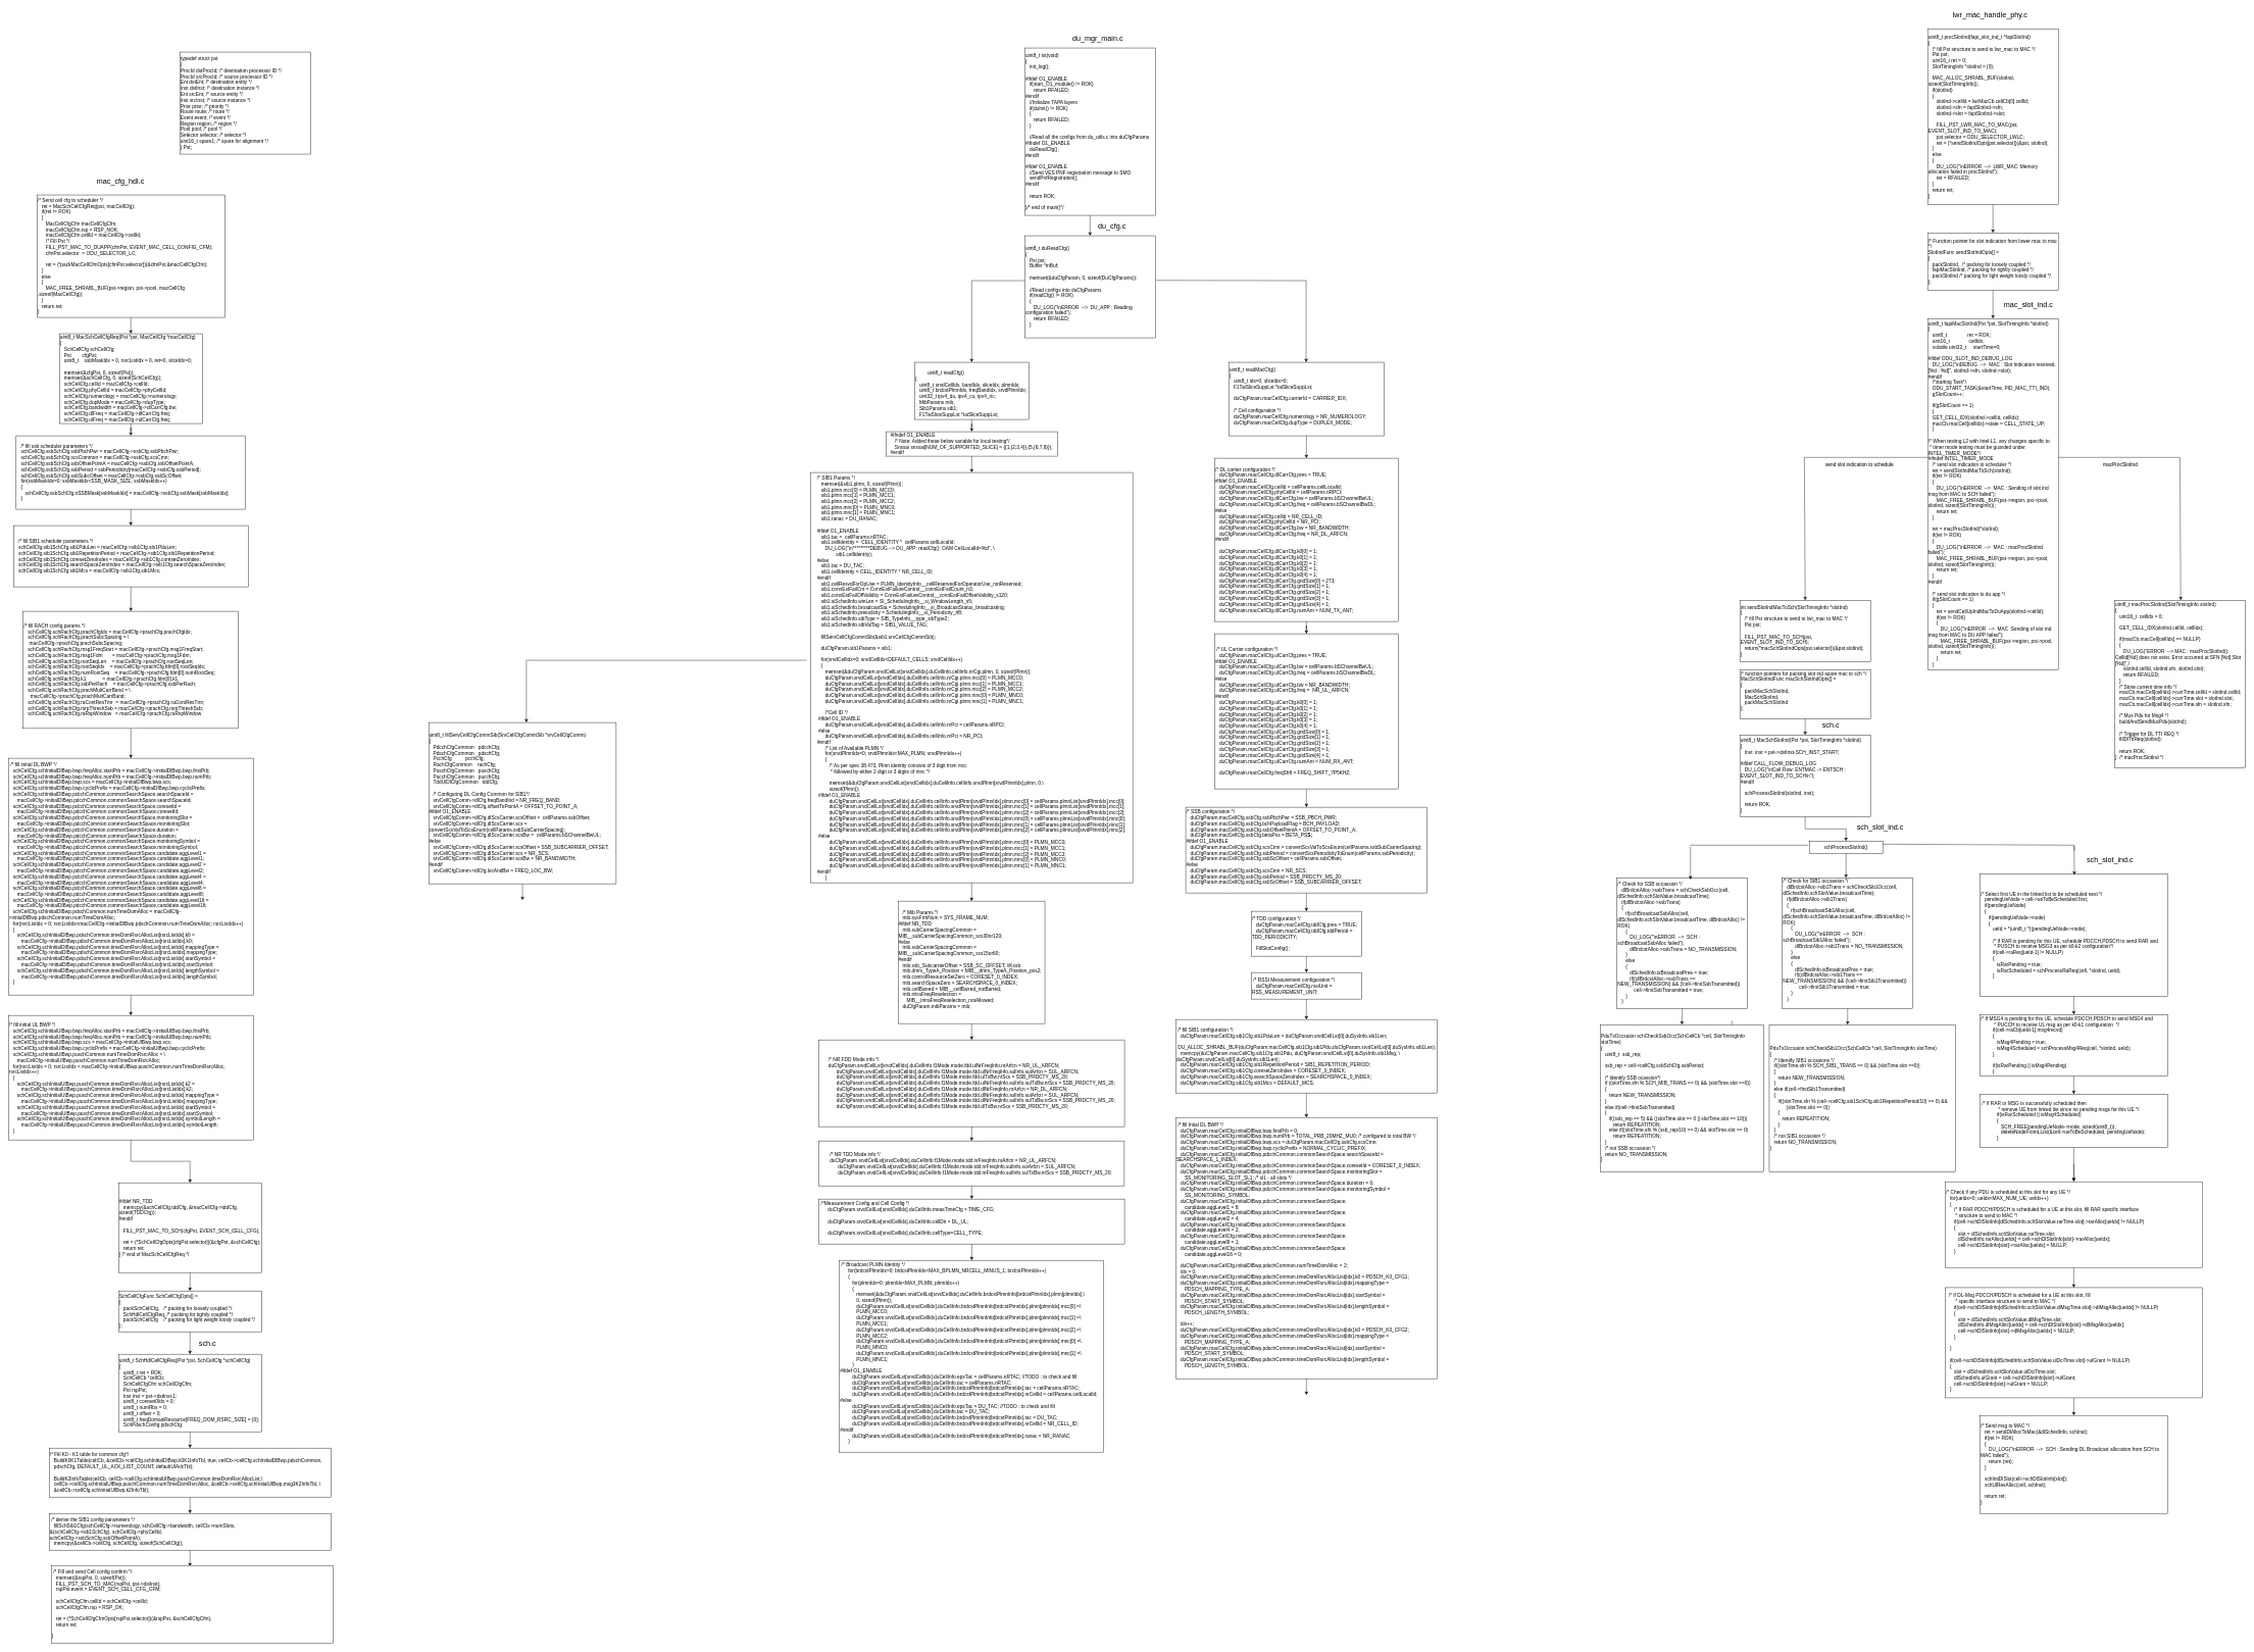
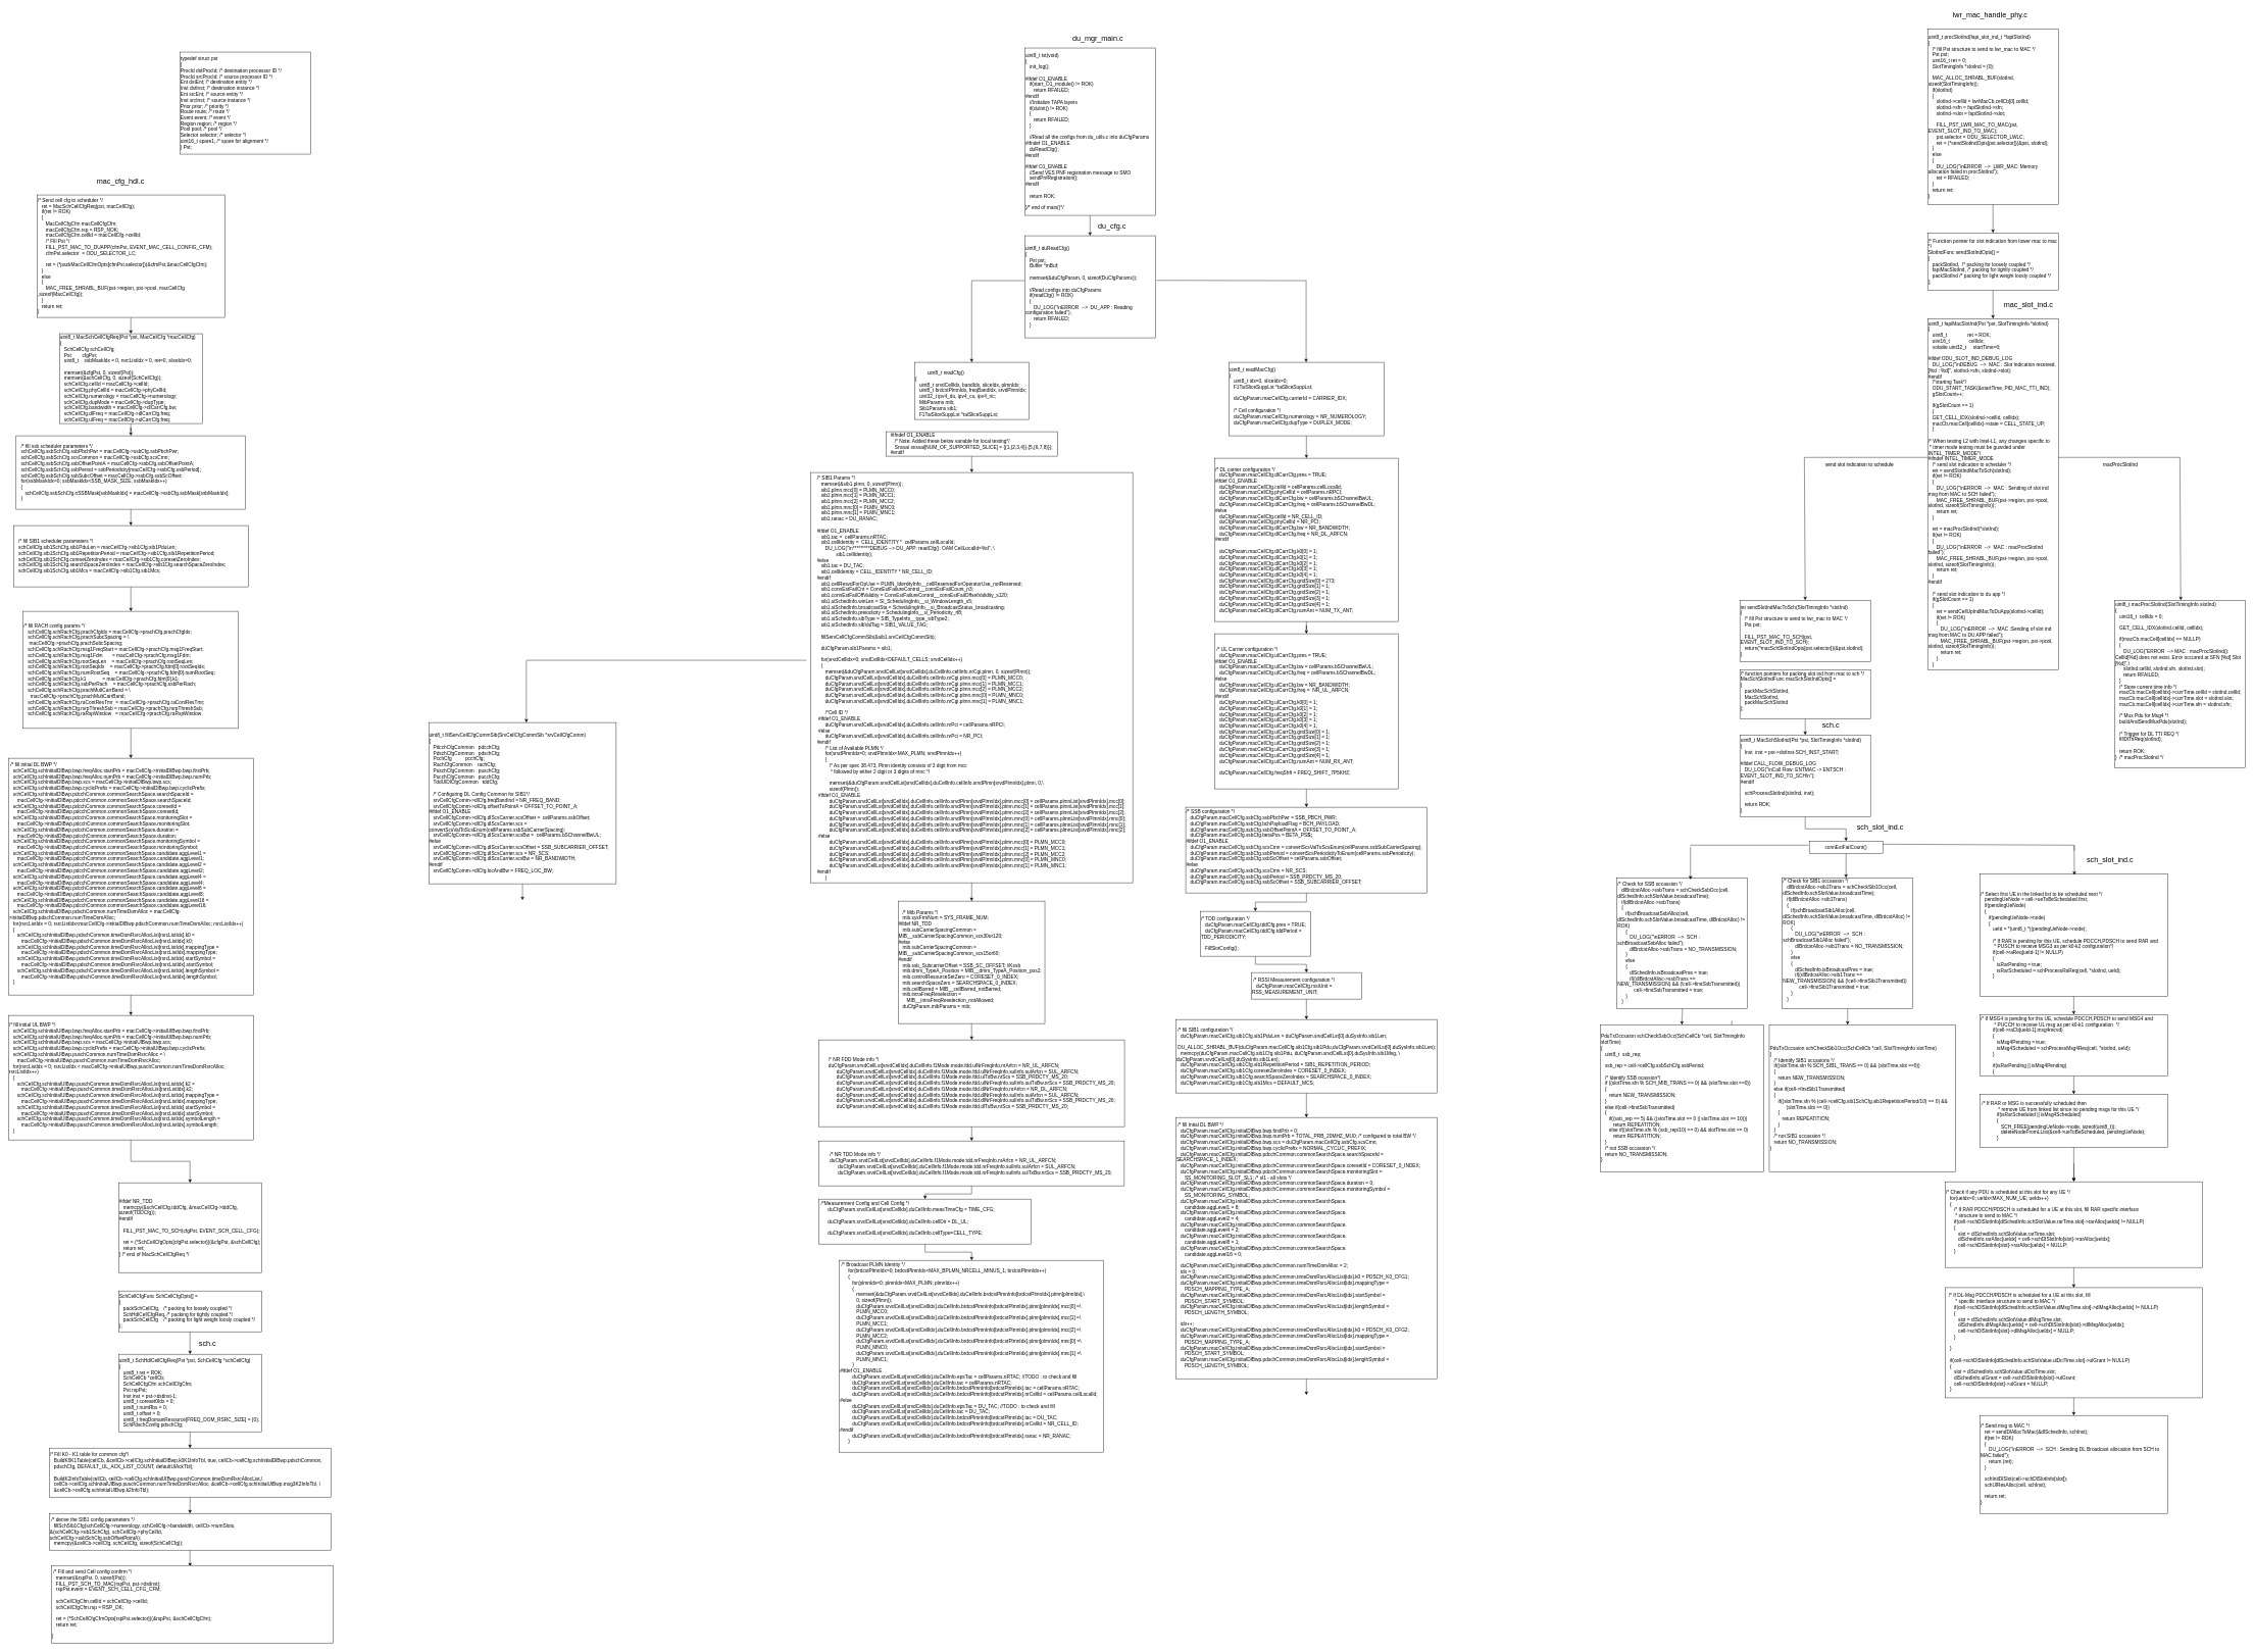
- <mxCell id="50" value="" style="edgeStyle=orthogonalEdgeStyle;rounded=0;orthogonalLoop=1;jettySize=auto;html=1;fontSize=18;" parent="1" source="51" target="90" edge="1"><mxGeometry relative="1" as="geometry" /></mxCell>
- <mxCell id="42" value="&lt;div&gt;/* function pointers for packing slot ind spare mac to sch */&lt;/div&gt;&lt;div&gt;MacSchSlotIndFunc macSchSlotIndOpts[] =&lt;/div&gt;&lt;div&gt;{&lt;/div&gt;&lt;div&gt;&amp;nbsp; &amp;nbsp;packMacSchSlotInd,&lt;/div&gt;&lt;div&gt;&amp;nbsp; &amp;nbsp;MacSchSlotInd,&lt;/div&gt;&lt;div&gt;&amp;nbsp; &amp;nbsp;packMacSchSlotInd&lt;/div&gt;&lt;div&gt;};&lt;/div&gt;&lt;div&gt;&lt;br&gt;&lt;/div&gt;" style="rounded=0;whiteSpace=wrap;html=1;align=left;" parent="1" vertex="1"><mxGeometry x="4262" y="1640" width="320" height="120" as="geometry" /></mxCell>
+ <mxCell id="42" value="&lt;div&gt;/* function pointers for packing slot ind from mac to sch */&lt;/div&gt;&lt;div&gt;MacSchSlotIndFunc macSchSlotIndOpts[] =&lt;/div&gt;&lt;div&gt;{&lt;/div&gt;&lt;div&gt;&amp;nbsp; &amp;nbsp;packMacSchSlotInd,&lt;/div&gt;&lt;div&gt;&amp;nbsp; &amp;nbsp;MacSchSlotInd,&lt;/div&gt;&lt;div&gt;&amp;nbsp; &amp;nbsp;packMacSchSlotInd&lt;/div&gt;&lt;div&gt;};&lt;/div&gt;&lt;div&gt;&lt;br&gt;&lt;/div&gt;" style="rounded=0;whiteSpace=wrap;html=1;align=left;" parent="1" vertex="1"><mxGeometry x="4262" y="1640" width="320" height="120" as="geometry" /></mxCell>
- <mxCell id="55" value="schProcessSlotInd()" style="rounded=0;whiteSpace=wrap;html=1;align=center;" parent="1" vertex="1"><mxGeometry x="4432" y="2060" width="180" height="30" as="geometry" /></mxCell>
+ <mxCell id="55" value="connEstFailCount()" style="rounded=0;whiteSpace=wrap;html=1;align=center;" parent="1" vertex="1"><mxGeometry x="4432" y="2060" width="180" height="30" as="geometry" /></mxCell>
- <mxCell id="78" value="&lt;div&gt;/* TDD configuration */&lt;/div&gt;&lt;div&gt;&amp;nbsp; &amp;nbsp;duCfgParam.macCellCfg.tddCfg.pres = TRUE;&lt;/div&gt;&lt;div&gt;&amp;nbsp; &amp;nbsp;duCfgParam.macCellCfg.tddCfg.tddPeriod = TDD_PERIODICITY;&lt;/div&gt;&lt;div&gt;&lt;br&gt;&lt;/div&gt;&lt;div&gt;&amp;nbsp; &amp;nbsp;FillSlotConfig();&lt;/div&gt;" style="rounded=0;whiteSpace=wrap;html=1;align=left;" parent="1" vertex="1"><mxGeometry x="3065" y="2232" width="270" height="110" as="geometry" /></mxCell>
+ <mxCell id="78" value="&lt;div&gt;/* TDD configuration */&lt;/div&gt;&lt;div&gt;&amp;nbsp; &amp;nbsp;duCfgParam.macCellCfg.tddCfg.pres = TRUE;&lt;/div&gt;&lt;div&gt;&amp;nbsp; &amp;nbsp;duCfgParam.macCellCfg.tddCfg.tddPeriod = TDD_PERIODICITY;&lt;/div&gt;&lt;div&gt;&lt;br&gt;&lt;/div&gt;&lt;div&gt;&amp;nbsp; &amp;nbsp;FillSlotConfig();&lt;/div&gt;" style="rounded=0;whiteSpace=wrap;html=1;align=left;" parent="1" vertex="1"><mxGeometry x="2940" y="2232" width="270" height="110" as="geometry" /></mxCell>
- <mxCell id="117" value="&lt;div style=&quot;&quot;&gt;&lt;div&gt;&amp;nbsp;/*Measurement Config and Cell Config */&amp;nbsp;&lt;/div&gt;&lt;div&gt;&amp;nbsp; &amp;nbsp; &amp;nbsp; duCfgParam.srvdCellLst[srvdCellIdx].duCellInfo.measTimeCfg = TIME_CFG;&amp;nbsp;&lt;/div&gt;&lt;div&gt;&lt;br&gt;&lt;/div&gt;&lt;div&gt;&amp;nbsp; &amp;nbsp; &amp;nbsp; duCfgParam.srvdCellLst[srvdCellIdx].duCellInfo.cellDir = DL_UL;&amp;nbsp;&lt;/div&gt;&lt;div&gt;&lt;br&gt;&lt;/div&gt;&lt;div&gt;&amp;nbsp; &amp;nbsp; &amp;nbsp; duCfgParam.srvdCellLst[srvdCellIdx].duCellInfo.cellType=CELL_TYPE;&lt;/div&gt;&lt;div&gt;&lt;br&gt;&lt;/div&gt;&lt;/div&gt;" style="rounded=0;whiteSpace=wrap;html=1;align=left;" vertex="1" parent="1"><mxGeometry x="2006.01" y="2937" width="748.37" height="110" as="geometry" /></mxCell>
+ <mxCell id="117" value="&lt;div style=&quot;&quot;&gt;&lt;div&gt;&amp;nbsp;/*Measurement Config and Cell Config */&amp;nbsp;&lt;/div&gt;&lt;div&gt;&amp;nbsp; &amp;nbsp; &amp;nbsp; duCfgParam.srvdCellLst[srvdCellIdx].duCellInfo.measTimeCfg = TIME_CFG;&amp;nbsp;&lt;/div&gt;&lt;div&gt;&lt;br&gt;&lt;/div&gt;&lt;div&gt;&amp;nbsp; &amp;nbsp; &amp;nbsp; duCfgParam.srvdCellLst[srvdCellIdx].duCellInfo.cellDir = DL_UL;&amp;nbsp;&lt;/div&gt;&lt;div&gt;&lt;br&gt;&lt;/div&gt;&lt;div&gt;&amp;nbsp; &amp;nbsp; &amp;nbsp; duCfgParam.srvdCellLst[srvdCellIdx].duCellInfo.cellType=CELL_TYPE;&lt;/div&gt;&lt;div&gt;&lt;br&gt;&lt;/div&gt;&lt;/div&gt;" style="rounded=0;whiteSpace=wrap;html=1;align=left;" vertex="1" parent="1"><mxGeometry x="2006.01" y="2937" width="520" height="110" as="geometry" /></mxCell>
- <mxCell id="4" value="" style="edgeStyle=orthogonalEdgeStyle;rounded=0;orthogonalLoop=1;jettySize=auto;html=1;fontSize=18;" parent="1" source="5" target="7" edge="1"><mxGeometry relative="1" as="geometry" /></mxCell>
